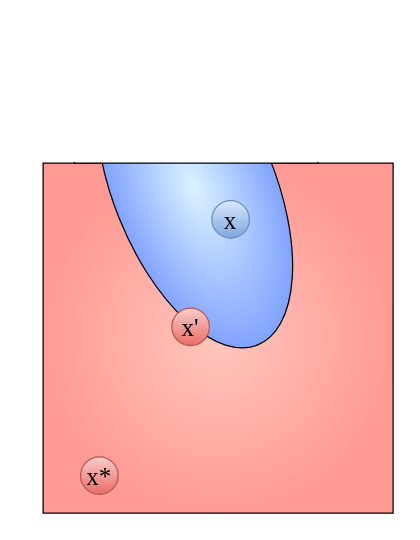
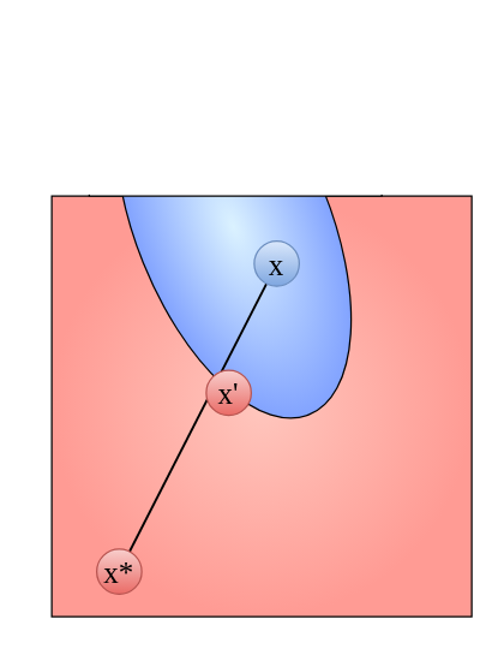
+ <mxCell id="4" style="edgeStyle=none;rounded=0;orthogonalLoop=1;jettySize=auto;html=1;fontFamily=Times New Roman;fontSize=20;endArrow=none;endFill=0;strokeWidth=1.5;" edge="1" parent="1" source="5" target="6"><mxGeometry relative="1" as="geometry" /></mxCell>
